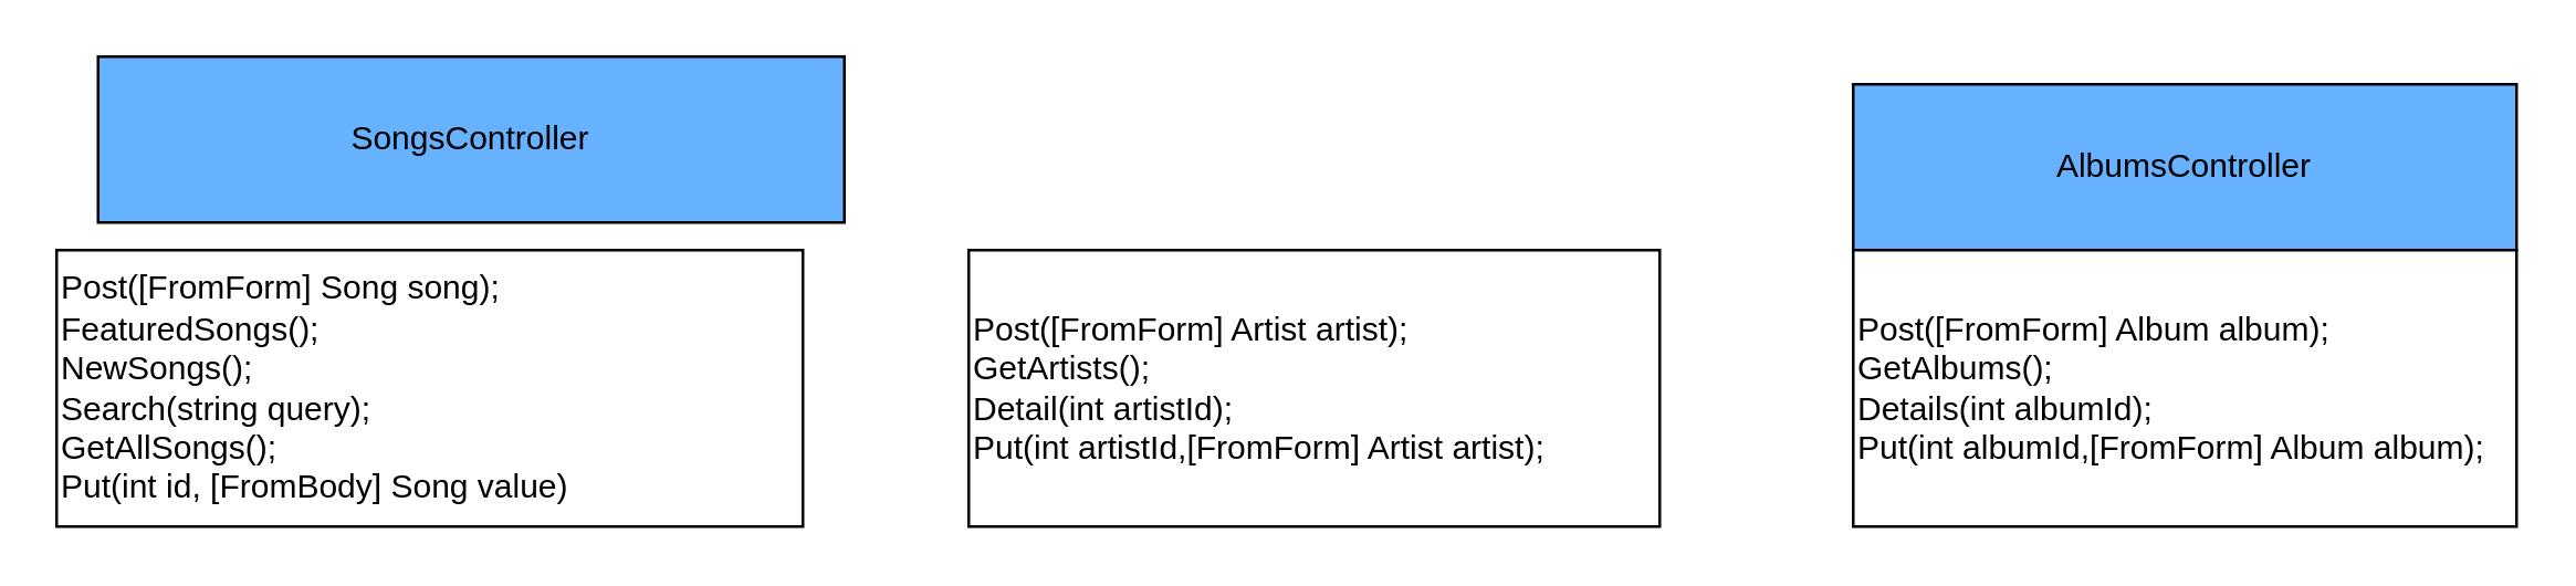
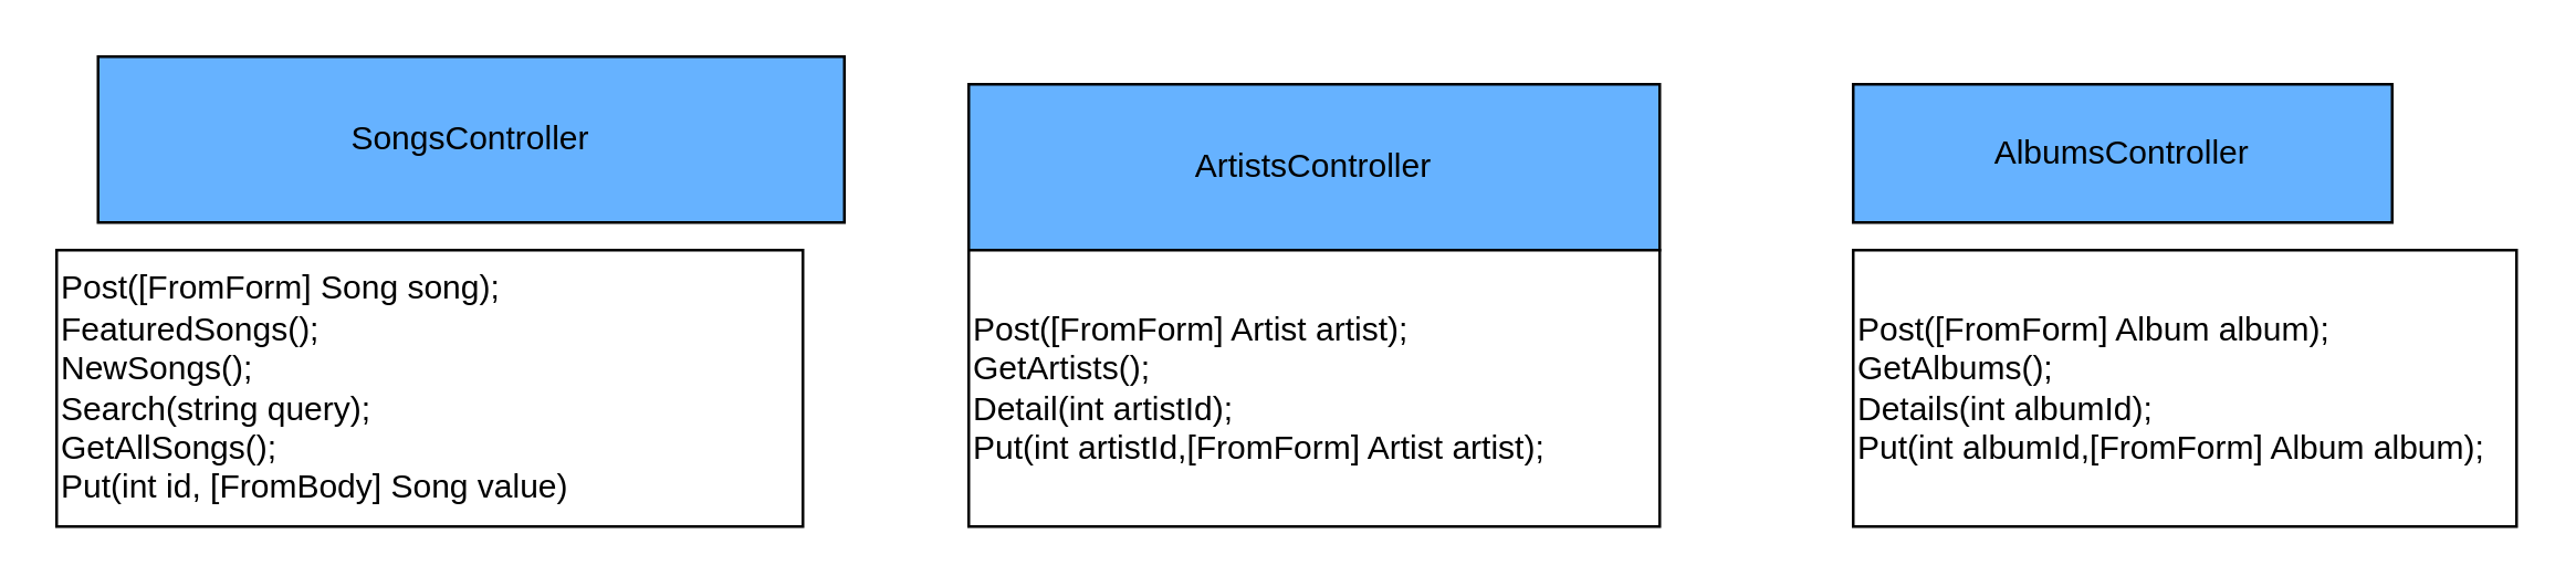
+ <mxCell id="4" value="ArtistsController" style="rounded=0;whiteSpace=wrap;html=1;fillColor=#66B2FF;" vertex="1" parent="1"><mxGeometry x="350" width="250" height="60" as="geometry" y="30" /></mxCell>
- <mxCell id="6" value="AlbumsController" style="rounded=0;whiteSpace=wrap;html=1;fillColor=#66B2FF;" vertex="1" parent="1"><mxGeometry x="670" width="240" height="60" as="geometry" y="30" /></mxCell>
+ <mxCell id="6" value="AlbumsController" style="rounded=0;whiteSpace=wrap;html=1;fillColor=#66B2FF;" vertex="1" parent="1"><mxGeometry x="670" y="30" width="195" height="50" as="geometry" /></mxCell>
